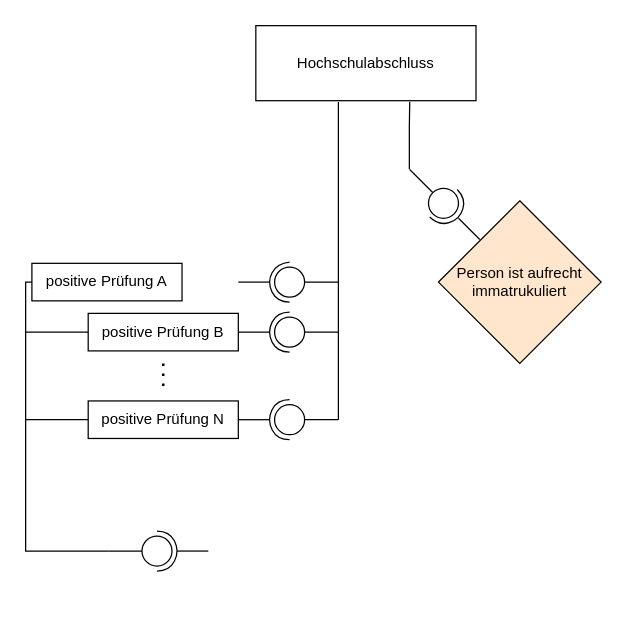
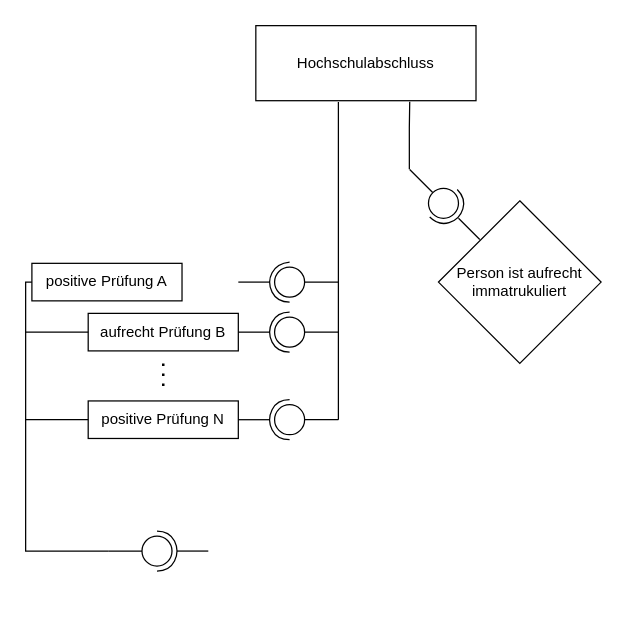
- <mxCell id="35" value="Person ist aufrecht immatrukuliert" style="rhombus;whiteSpace=wrap;html=1;fillColor=#ffe6cc;" vertex="1" parent="1"><mxGeometry x="350" y="160" width="130" height="130" as="geometry" /></mxCell>
+ <mxCell id="35" value="Person ist aufrecht immatrukuliert" style="rhombus;whiteSpace=wrap;html=1;" vertex="1" parent="1"><mxGeometry x="350" y="160" width="130" height="130" as="geometry" /></mxCell>
- <mxCell id="4" value="positive Prüfung B" style="rounded=0;whiteSpace=wrap;html=1;" vertex="1" parent="1"><mxGeometry x="70" y="250" width="120" height="30" as="geometry" /></mxCell>
+ <mxCell id="4" value="aufrecht Prüfung B" style="rounded=0;whiteSpace=wrap;html=1;" vertex="1" parent="1"><mxGeometry x="70" y="250" width="120" height="30" as="geometry" /></mxCell>
